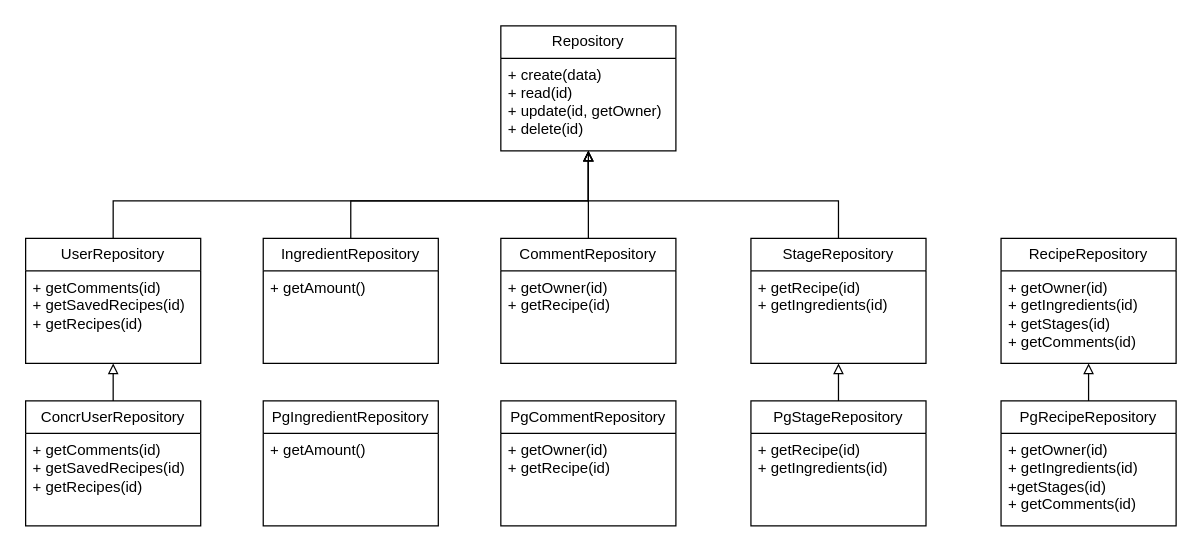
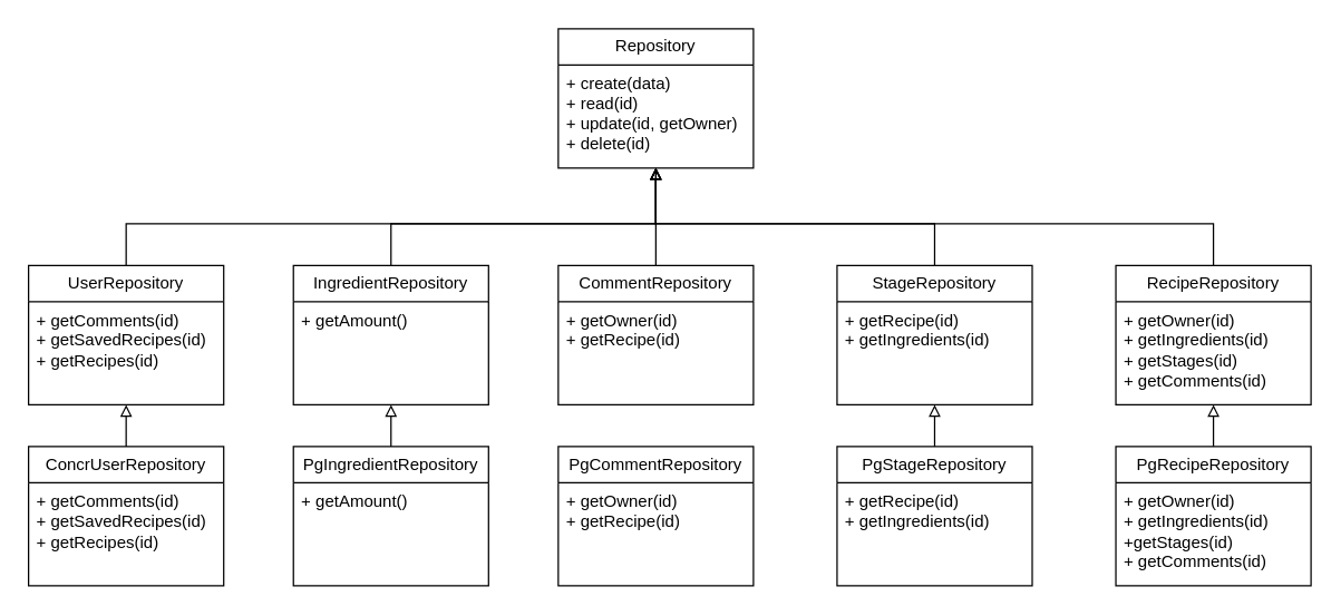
+ <mxCell id="10" style="edgeStyle=orthogonalEdgeStyle;rounded=0;orthogonalLoop=1;jettySize=auto;html=1;endArrow=block;endFill=0;" parent="1" source="11" target="2" edge="1"><mxGeometry relative="1" as="geometry"><Array as="points"><mxPoint x="870" y="160" /><mxPoint x="470" y="160" /></Array></mxGeometry></mxCell>
- <mxCell id="13" style="edgeStyle=orthogonalEdgeStyle;rounded=0;orthogonalLoop=1;jettySize=auto;html=1;endArrow=block;endFill=0;" parent="1" source="14" target="2" edge="1"><mxGeometry relative="1" as="geometry"><Array as="points"><mxPoint x="670" y="160" /><mxPoint x="470" y="160" /></Array></mxGeometry></mxCell>
+ <mxCell id="13" style="edgeStyle=orthogonalEdgeStyle;rounded=0;orthogonalLoop=1;jettySize=auto;html=1;endArrow=open;endFill=0;" parent="1" source="14" target="2" edge="1"><mxGeometry relative="1" as="geometry"><Array as="points"><mxPoint x="670" y="160" /><mxPoint x="470" y="160" /></Array></mxGeometry></mxCell>
+ <mxCell id="30" style="edgeStyle=orthogonalEdgeStyle;rounded=0;orthogonalLoop=1;jettySize=auto;html=1;endArrow=block;endFill=0;" parent="1" source="31" target="28" edge="1"><mxGeometry relative="1" as="geometry" /></mxCell>
